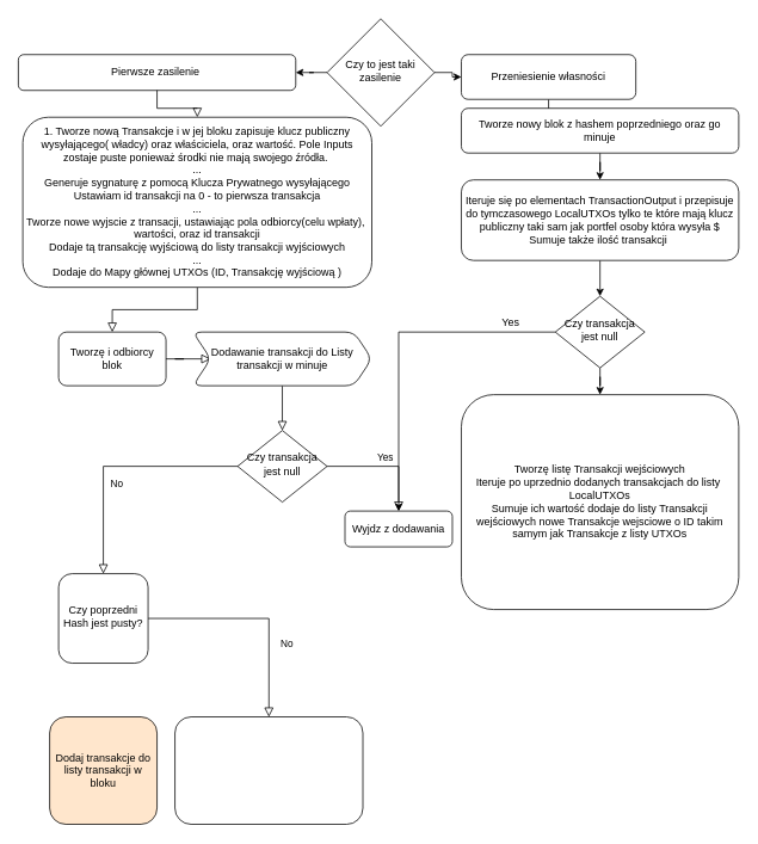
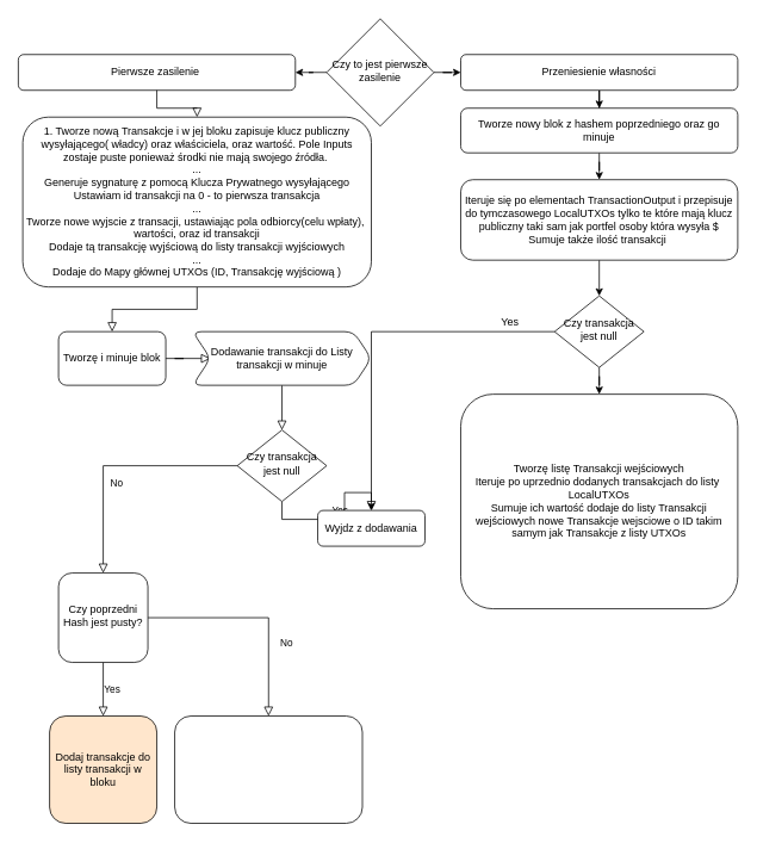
- <mxCell id="16" value="Czy to jest taki zasilenie" style="rhombus;whiteSpace=wrap;html=1;shadow=0;fontFamily=Helvetica;fontSize=12;align=center;strokeWidth=1;spacing=6;spacingTop=-4;" vertex="1" parent="1"><mxGeometry x="365" y="20" width="120" height="120" as="geometry" /></mxCell>
+ <mxCell id="16" value="Czy to jest pierwsze zasilenie" style="rhombus;whiteSpace=wrap;html=1;shadow=0;fontFamily=Helvetica;fontSize=12;align=center;strokeWidth=1;spacing=6;spacingTop=-4;" vertex="1" parent="1"><mxGeometry x="365" y="20" width="120" height="120" as="geometry" /></mxCell>
- <mxCell id="18" value="Przeniesienie własności" style="rounded=1;whiteSpace=wrap;html=1;fontSize=12;glass=0;strokeWidth=1;shadow=0;" vertex="1" parent="1"><mxGeometry x="515" y="60" width="195" height="50" as="geometry" /></mxCell>
+ <mxCell id="18" value="Przeniesienie własności" style="rounded=1;whiteSpace=wrap;html=1;fontSize=12;glass=0;strokeWidth=1;shadow=0;" vertex="1" parent="1"><mxGeometry x="515" y="60" width="310" height="40" as="geometry" /></mxCell>
- <mxCell id="19" value="&lt;span style=&quot;white-space: normal&quot;&gt;Tworzę i odbiorcy blok&lt;/span&gt;" style="rounded=1;whiteSpace=wrap;html=1;" vertex="1" parent="1"><mxGeometry x="65" y="370" width="120" height="60" as="geometry" /></mxCell>
+ <mxCell id="19" value="&lt;span style=&quot;white-space: normal&quot;&gt;Tworzę i minuje blok&lt;/span&gt;" style="rounded=1;whiteSpace=wrap;html=1;" vertex="1" parent="1"><mxGeometry x="65" y="370" width="120" height="60" as="geometry" /></mxCell>
- <mxCell id="7" value="Wyjdz z dodawania" style="rounded=1;whiteSpace=wrap;html=1;fontSize=12;glass=0;strokeWidth=1;shadow=0;" parent="1" vertex="1"><mxGeometry x="385" y="570" width="120" height="40" as="geometry" /></mxCell>
+ <mxCell id="7" value="Wyjdz z dodawania" style="rounded=1;whiteSpace=wrap;html=1;fontSize=12;glass=0;strokeWidth=1;shadow=0;" parent="1" vertex="1"><mxGeometry x="355" y="570" width="120" height="40" as="geometry" /></mxCell>
+ <mxCell id="9" value="Yes" style="edgeStyle=orthogonalEdgeStyle;rounded=0;html=1;jettySize=auto;orthogonalLoop=1;fontSize=11;endArrow=block;endFill=0;endSize=8;strokeWidth=1;shadow=0;labelBackgroundColor=none;" parent="1" source="10" target="12" edge="1"><mxGeometry y="10" relative="1" as="geometry"><mxPoint as="offset" /></mxGeometry></mxCell>
